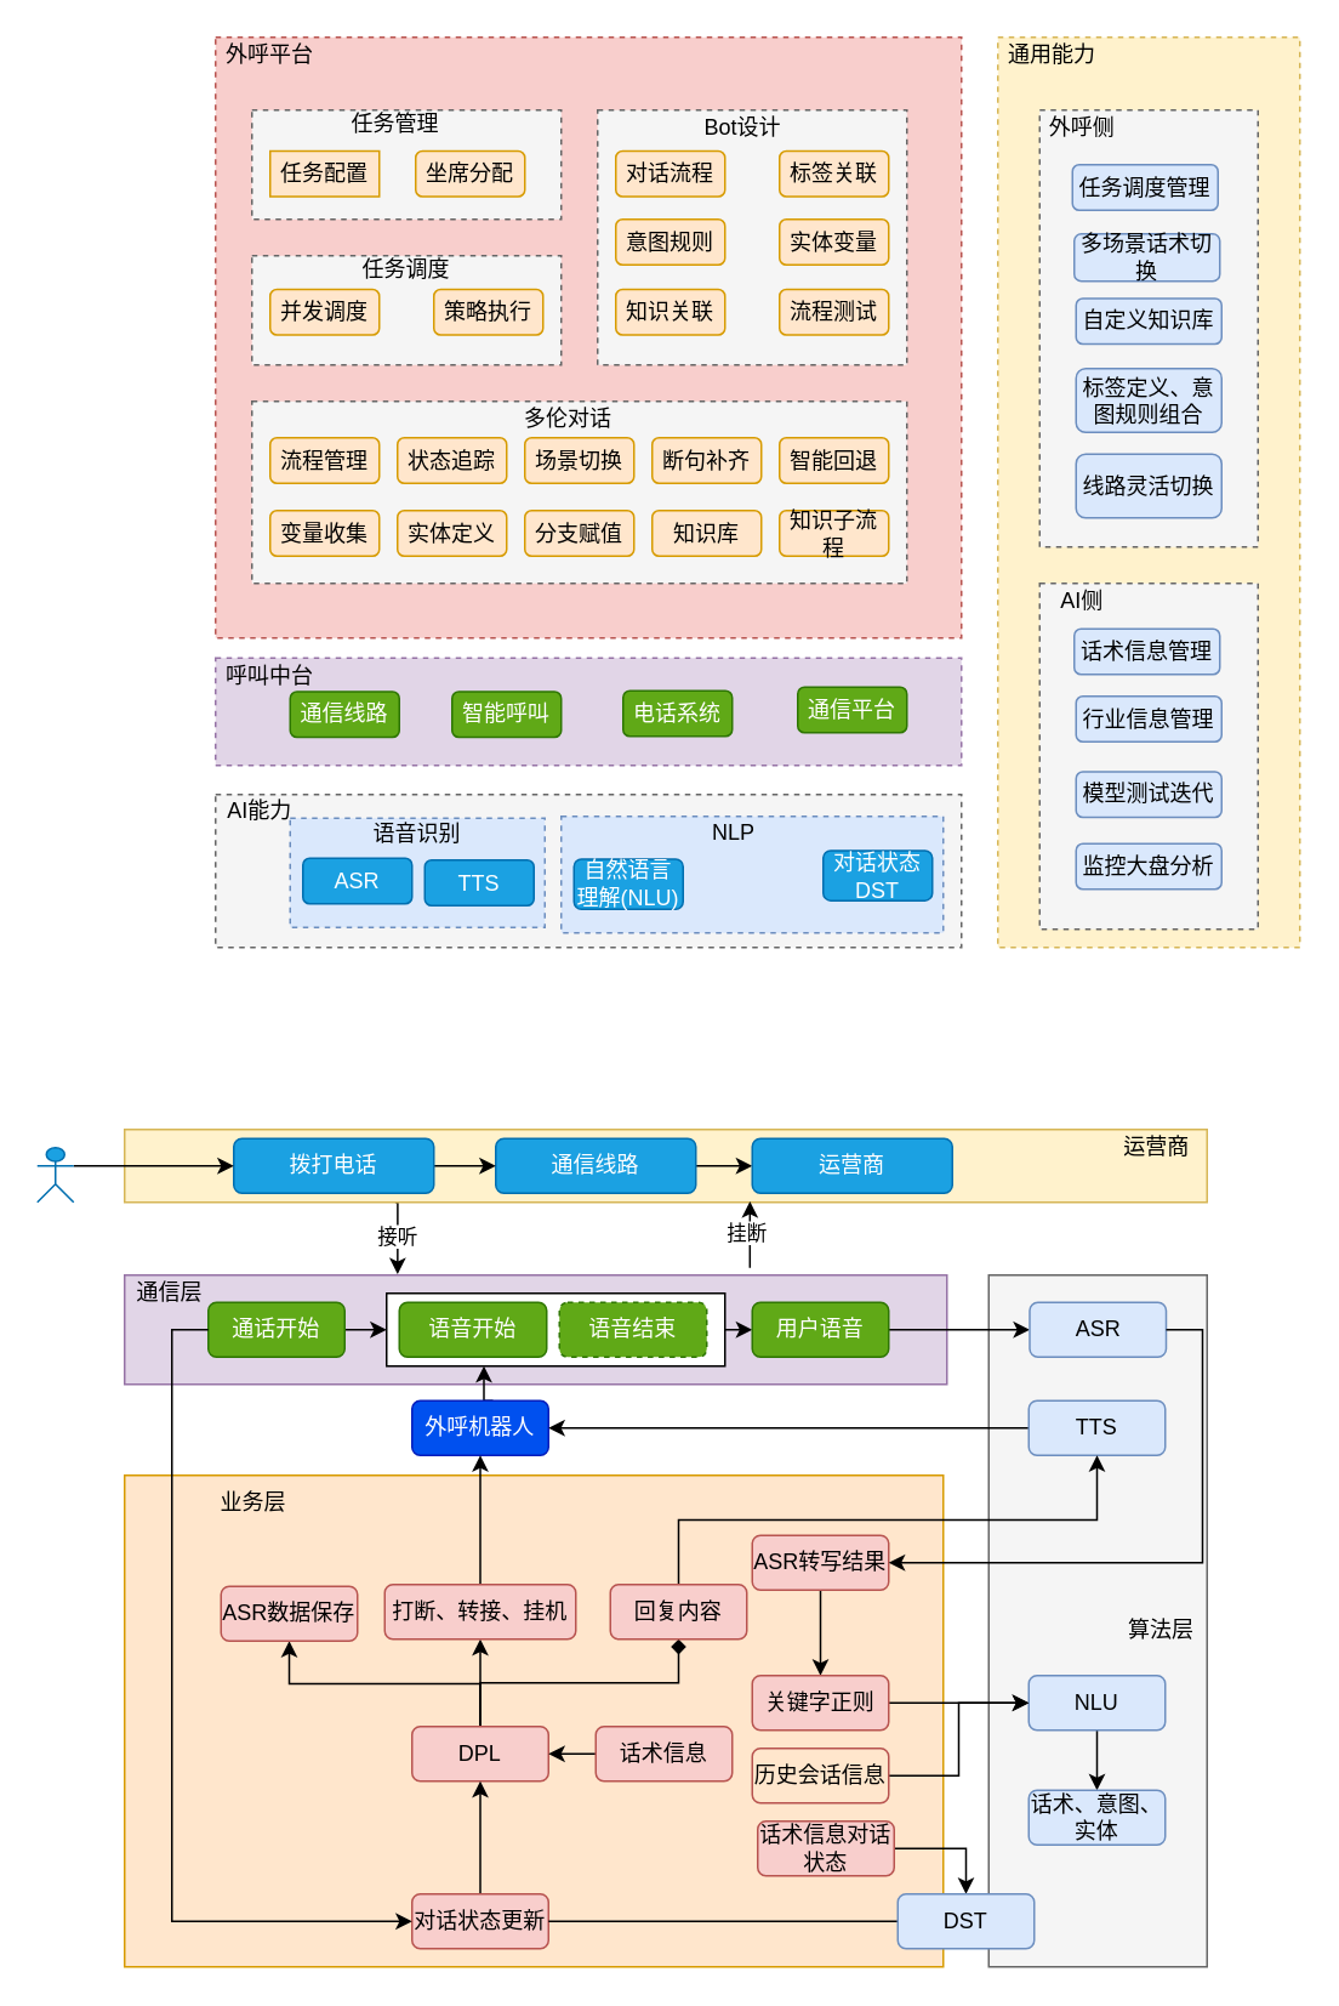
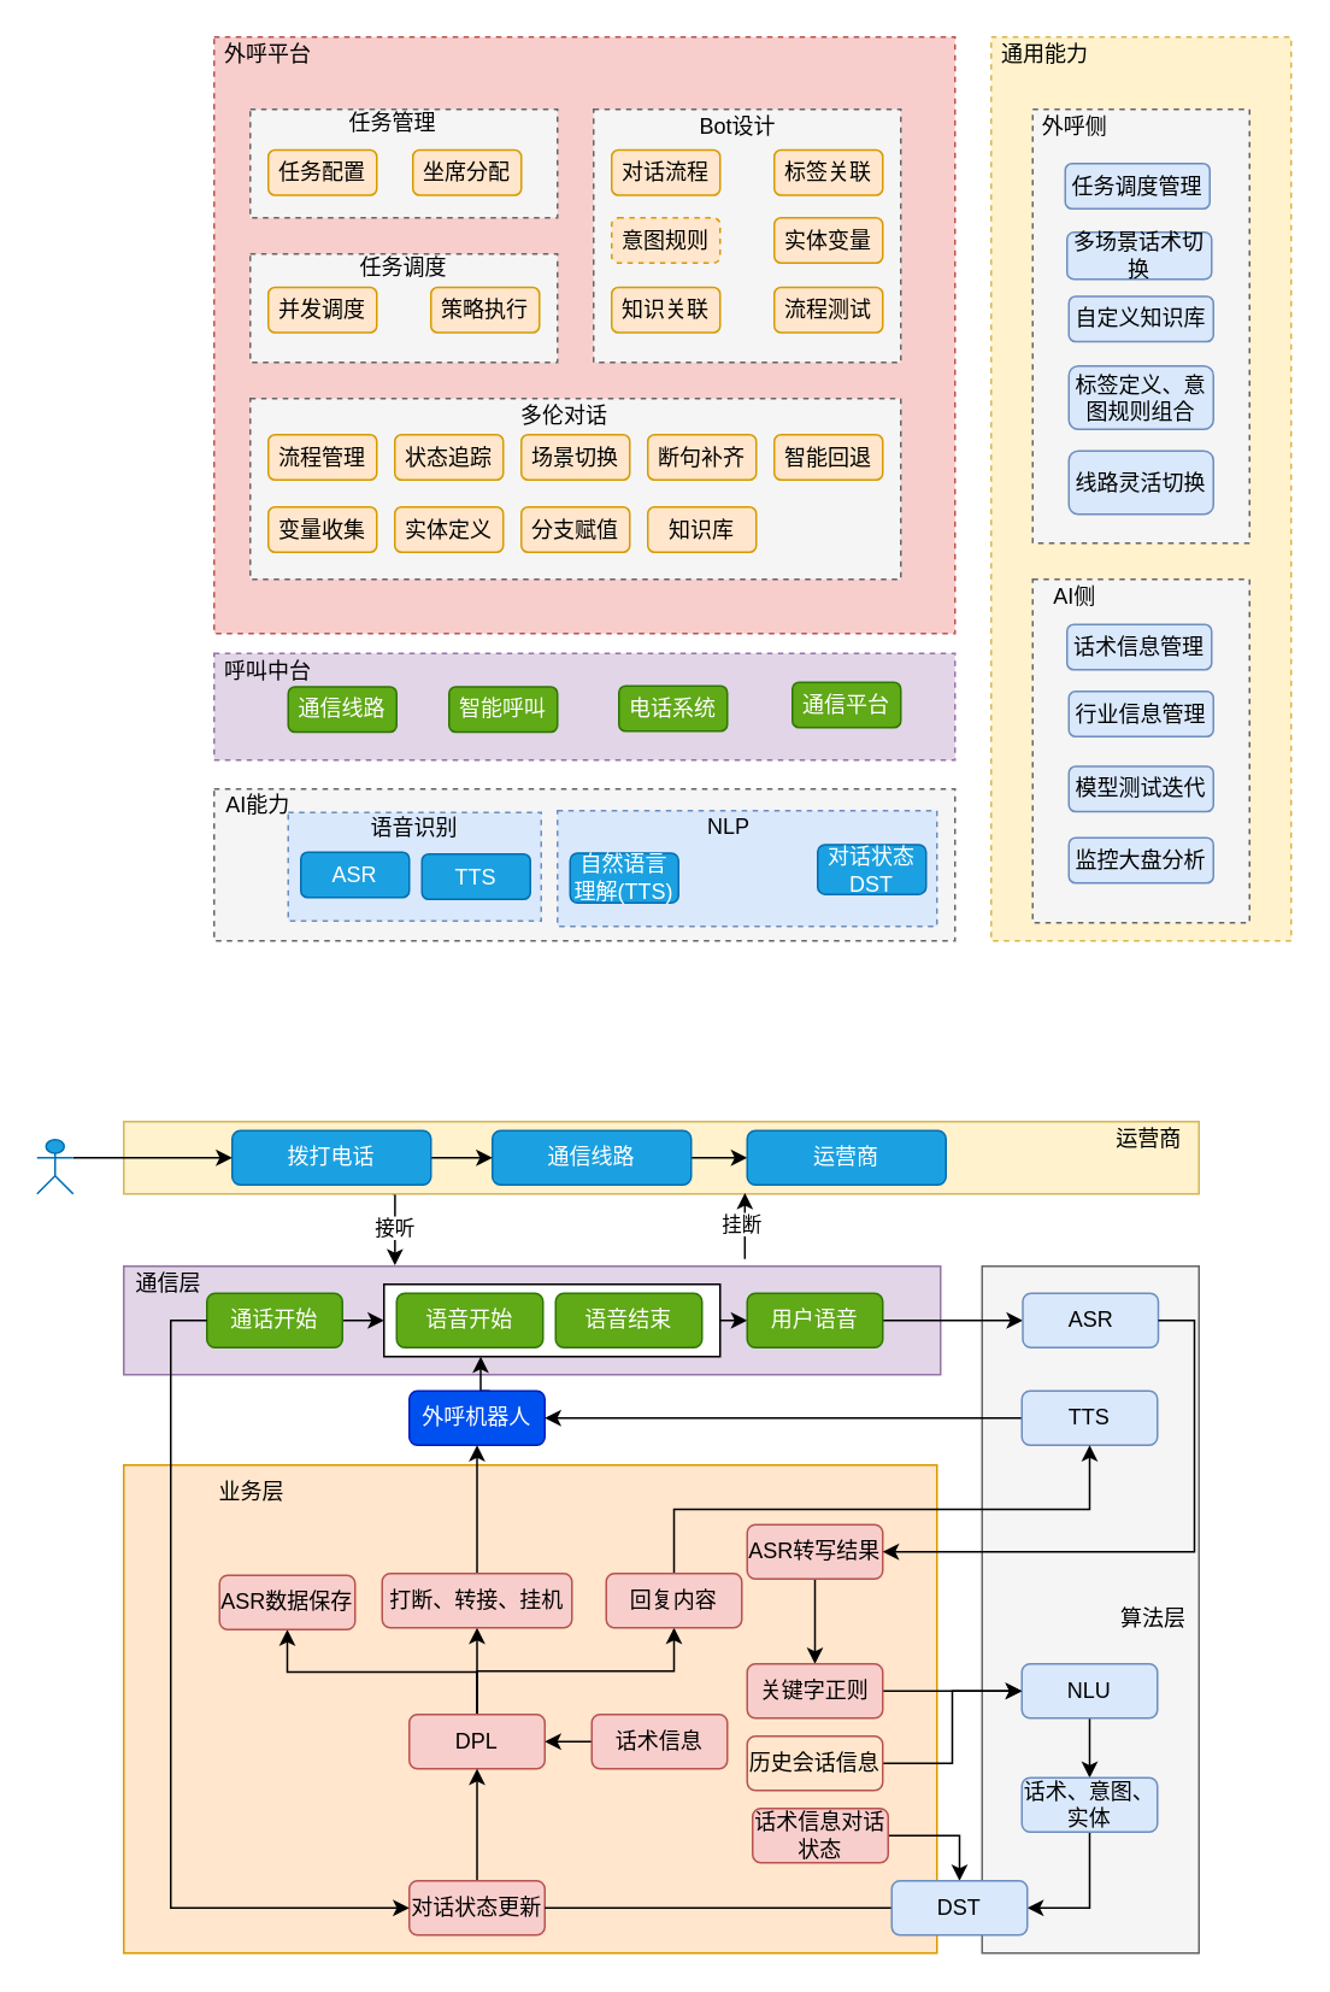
- <mxCell id="6" value="任务配置" style="whiteSpace=wrap;html=1;fillColor=#ffe6cc;strokeColor=#d79b00;rounded=0;" vertex="1" parent="1"><mxGeometry x="148" y="82.5" width="60" height="25" as="geometry" /></mxCell>
+ <mxCell id="6" value="任务配置" style="rounded=1;whiteSpace=wrap;html=1;fillColor=#ffe6cc;strokeColor=#d79b00;" vertex="1" parent="1"><mxGeometry x="148" y="82.5" width="60" height="25" as="geometry" /></mxCell>
- <mxCell id="16" value="意图规则" style="rounded=1;whiteSpace=wrap;html=1;fillColor=#ffe6cc;strokeColor=#d79b00;" vertex="1" parent="1"><mxGeometry x="338" y="120" width="60" height="25" as="geometry" /></mxCell>
+ <mxCell id="16" value="意图规则" style="rounded=1;whiteSpace=wrap;html=1;fillColor=#ffe6cc;strokeColor=#d79b00;dashed=1;" vertex="1" parent="1"><mxGeometry x="338" y="120" width="60" height="25" as="geometry" /></mxCell>
- <mxCell id="32" value="知识子流程" style="rounded=1;whiteSpace=wrap;html=1;fillColor=#ffe6cc;strokeColor=#d79b00;" vertex="1" parent="1"><mxGeometry x="428" y="280" width="60" height="25" as="geometry" /></mxCell>
- <mxCell id="46" value="自然语言理解(NLU)" style="rounded=1;whiteSpace=wrap;html=1;fillColor=#1ba1e2;strokeColor=#006EAF;fontColor=#ffffff;" vertex="1" parent="1"><mxGeometry x="315" y="471.5" width="60" height="27.5" as="geometry" /></mxCell>
+ <mxCell id="46" value="自然语言理解(TTS)" style="rounded=1;whiteSpace=wrap;html=1;fillColor=#1ba1e2;strokeColor=#006EAF;fontColor=#ffffff;" vertex="1" parent="1"><mxGeometry x="315" y="471.5" width="60" height="27.5" as="geometry" /></mxCell>
- <mxCell id="81" value="语音结束" style="rounded=1;whiteSpace=wrap;html=1;fillColor=#60a917;fontColor=#ffffff;strokeColor=#2D7600;dashed=1;" vertex="1" parent="1"><mxGeometry x="307" y="715" width="81" height="30" as="geometry" /></mxCell>
+ <mxCell id="81" value="语音结束" style="rounded=1;whiteSpace=wrap;html=1;fillColor=#60a917;fontColor=#ffffff;strokeColor=#2D7600;" vertex="1" parent="1"><mxGeometry x="307" y="715" width="81" height="30" as="geometry" /></mxCell>
- <mxCell id="103" style="edgeStyle=orthogonalEdgeStyle;rounded=0;orthogonalLoop=1;jettySize=auto;html=1;exitX=0.5;exitY=0;exitDx=0;exitDy=0;entryX=0.5;entryY=1;entryDx=0;entryDy=0;endArrow=diamond;" edge="1" parent="1" source="105" target="114"><mxGeometry relative="1" as="geometry" /></mxCell>
+ <mxCell id="103" style="edgeStyle=orthogonalEdgeStyle;rounded=0;orthogonalLoop=1;jettySize=auto;html=1;exitX=0.5;exitY=0;exitDx=0;exitDy=0;entryX=0.5;entryY=1;entryDx=0;entryDy=0;" edge="1" parent="1" source="105" target="114"><mxGeometry relative="1" as="geometry" /></mxCell>
+ <mxCell id="92" style="edgeStyle=orthogonalEdgeStyle;rounded=0;orthogonalLoop=1;jettySize=auto;html=1;exitX=0.5;exitY=1;exitDx=0;exitDy=0;entryX=1;entryY=0.5;entryDx=0;entryDy=0;" edge="1" parent="1" source="93" target="117"><mxGeometry relative="1" as="geometry" /></mxCell>
